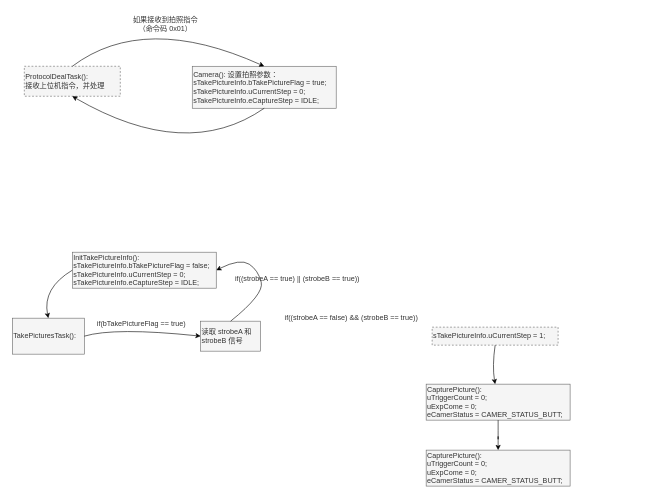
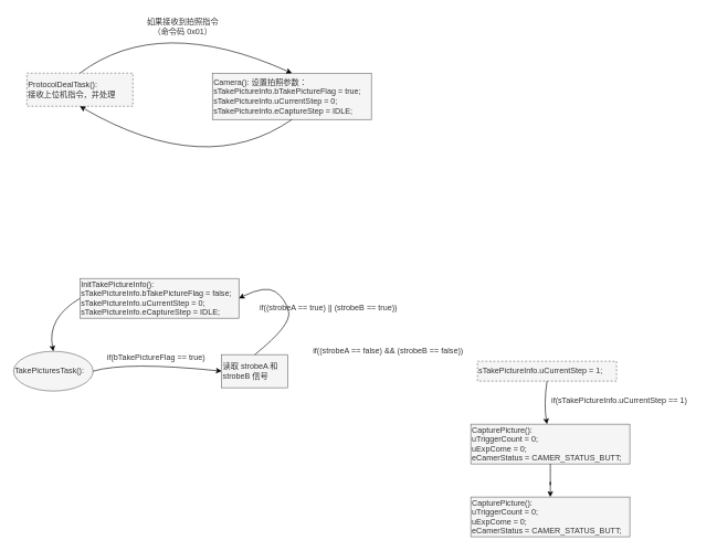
- <mxCell id="11" value="&lt;div&gt;if((strobeA == false) &amp;amp;&amp;amp; (strobeB == true))&lt;/div&gt;" style="text;html=1;align=center;verticalAlign=middle;resizable=0;points=[];autosize=1;strokeColor=none;fillColor=none;fontSize=12;fontFamily=Helvetica;fontColor=#333333;" vertex="1" parent="1"><mxGeometry x="460" y="515" width="250" height="30" as="geometry" /></mxCell>
+ <mxCell id="11" value="&lt;div&gt;if((strobeA == false) &amp;amp;&amp;amp; (strobeB == false))&lt;/div&gt;" style="text;html=1;align=center;verticalAlign=middle;resizable=0;points=[];autosize=1;strokeColor=none;fillColor=none;fontSize=12;fontFamily=Helvetica;fontColor=#333333;" vertex="1" parent="1"><mxGeometry x="460" y="515" width="250" height="30" as="geometry" /></mxCell>
- <mxCell id="7" value="TakePicturesTask():&lt;br&gt;" style="rounded=0;whiteSpace=wrap;html=1;strokeColor=#666666;fontFamily=Helvetica;fontSize=12;fontColor=#333333;fillColor=#f5f5f5;align=left;" vertex="1" parent="1"><mxGeometry x="20" y="530" width="120" height="60" as="geometry" /></mxCell>
+ <mxCell id="7" value="TakePicturesTask():&lt;br&gt;" style="ellipse;whiteSpace=wrap;html=1;strokeColor=#666666;fontFamily=Helvetica;fontSize=12;fontColor=#333333;fillColor=#f5f5f5;align=left;" vertex="1" parent="1"><mxGeometry x="20" y="530" width="120" height="60" as="geometry" /></mxCell>
+ <mxCell id="19" value="&lt;div&gt;&lt;/div&gt;if(sTakePictureInfo.uCurrentStep == 1&lt;span style=&quot;background-color: initial;&quot;&gt;)&lt;/span&gt;" style="text;html=1;align=left;verticalAlign=middle;resizable=0;points=[];autosize=1;strokeColor=none;fillColor=none;fontSize=12;fontFamily=Helvetica;fontColor=#333333;" vertex="1" parent="1"><mxGeometry x="830" y="590" width="230" height="30" as="geometry" /></mxCell>
